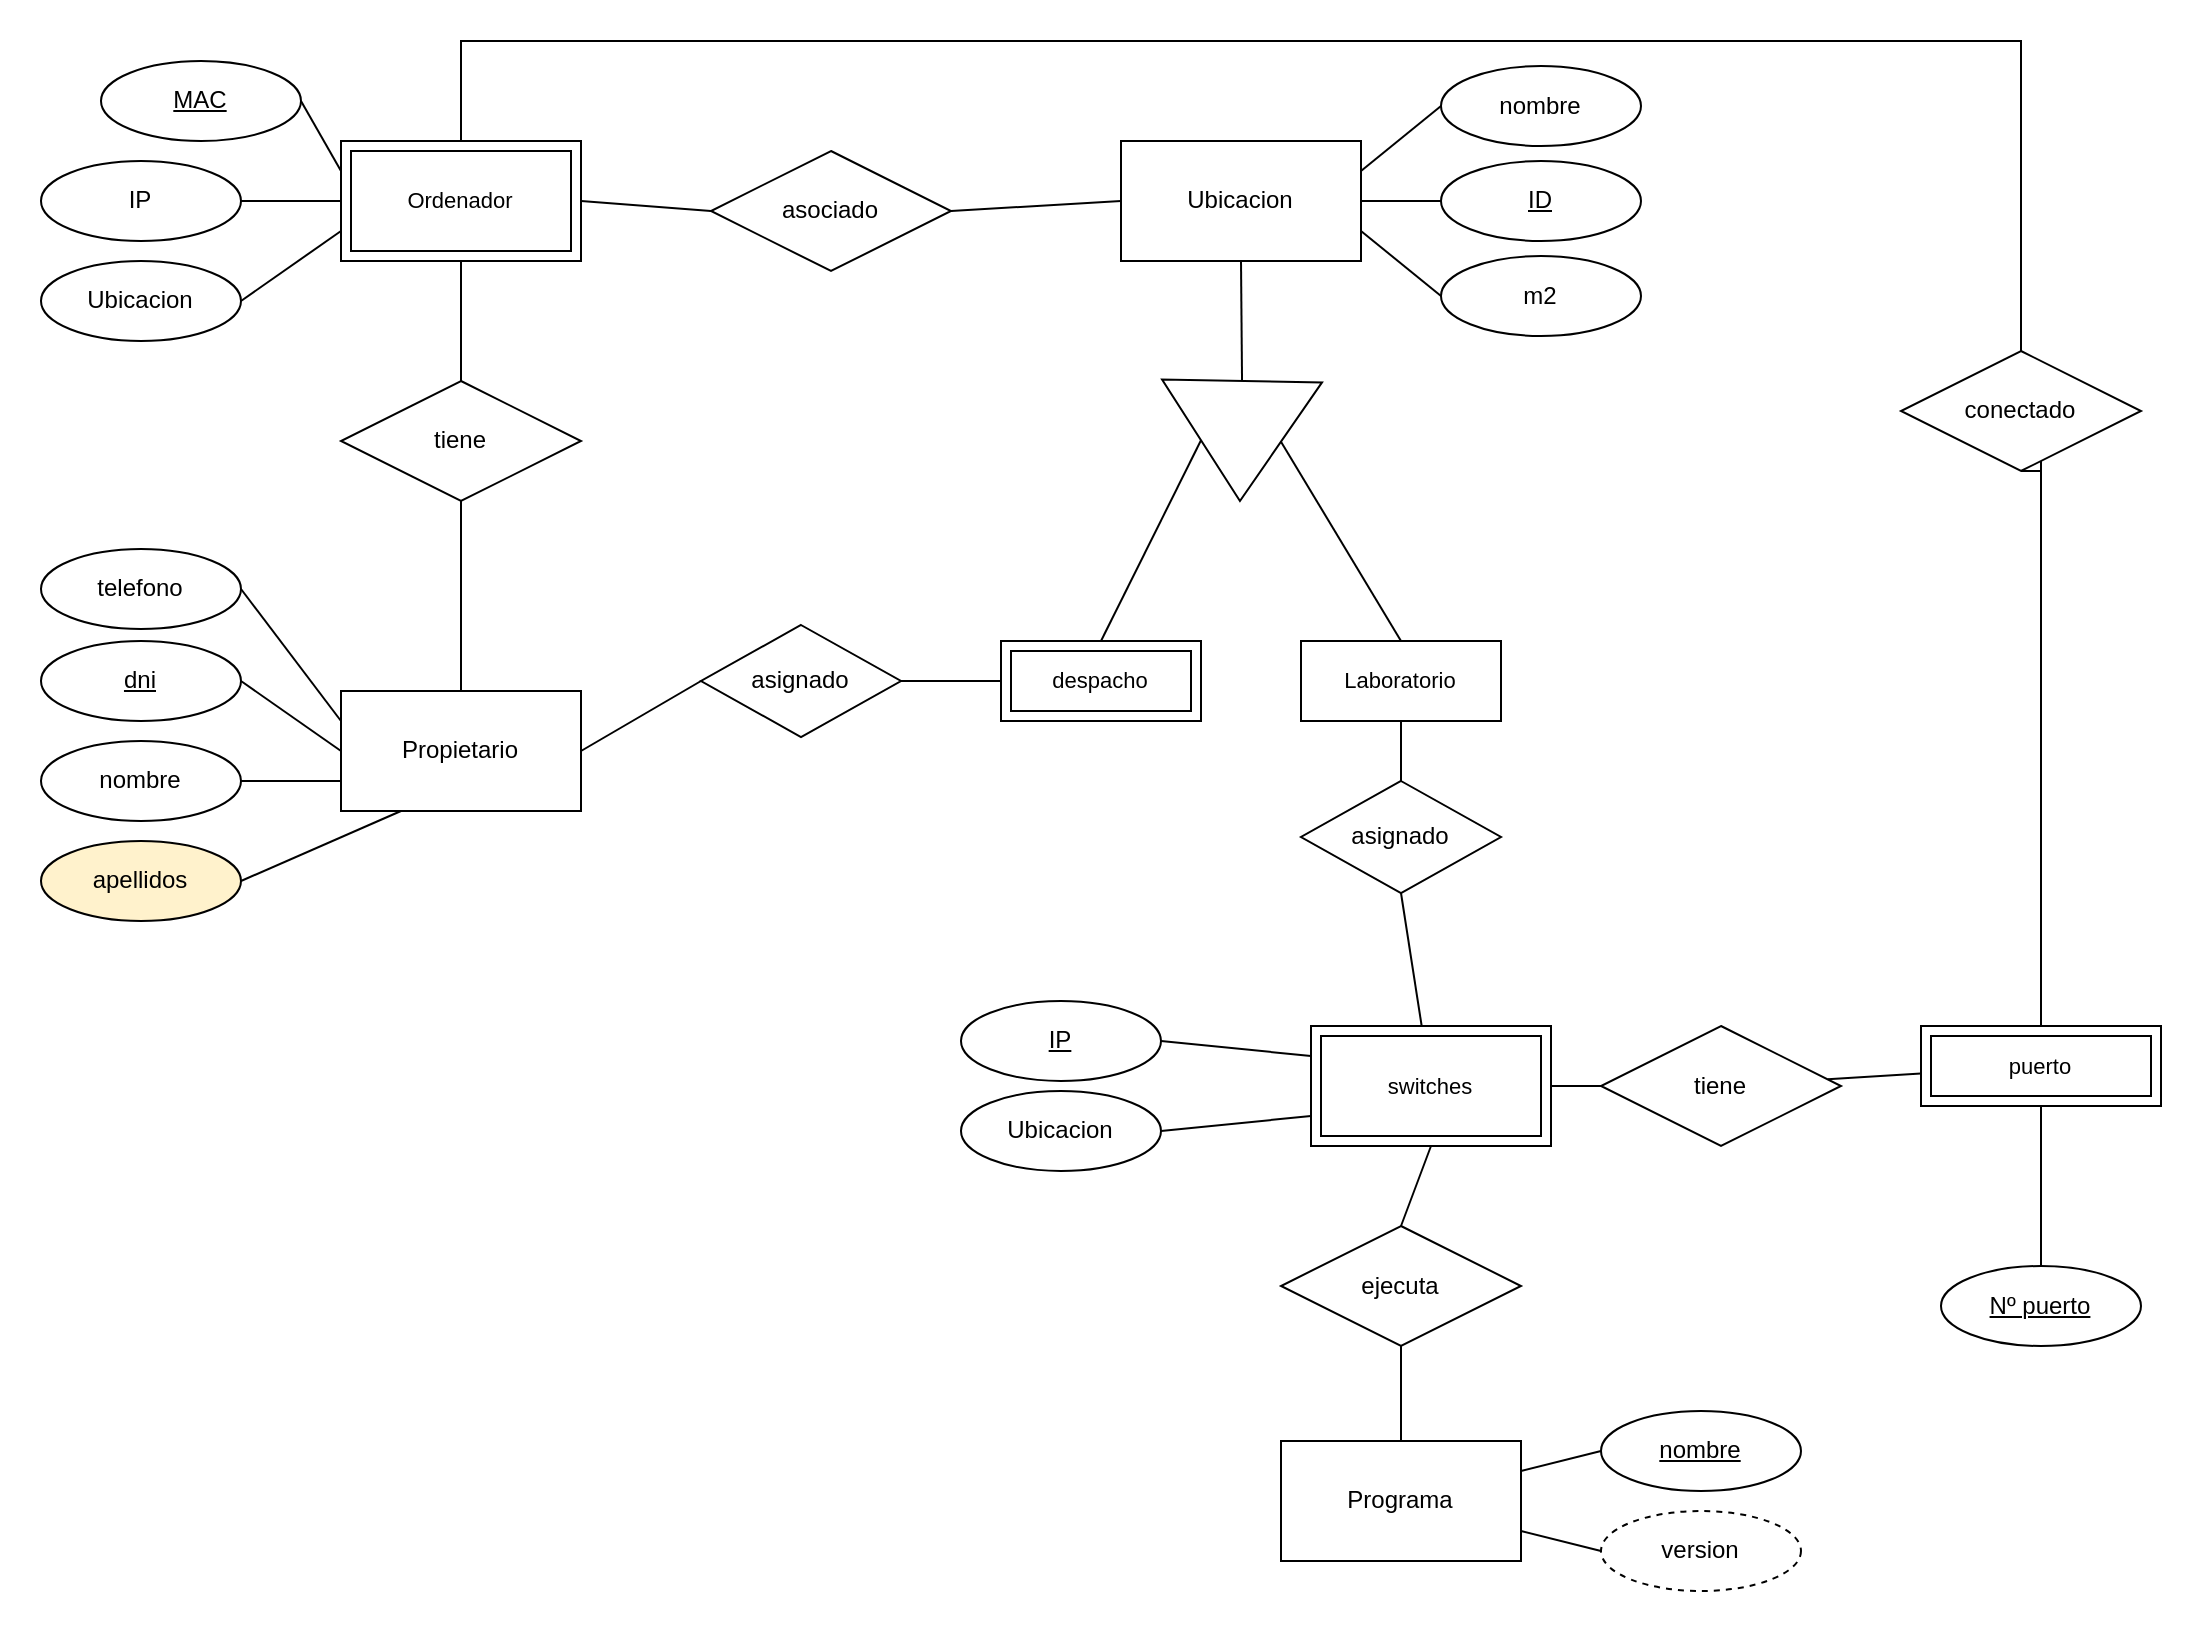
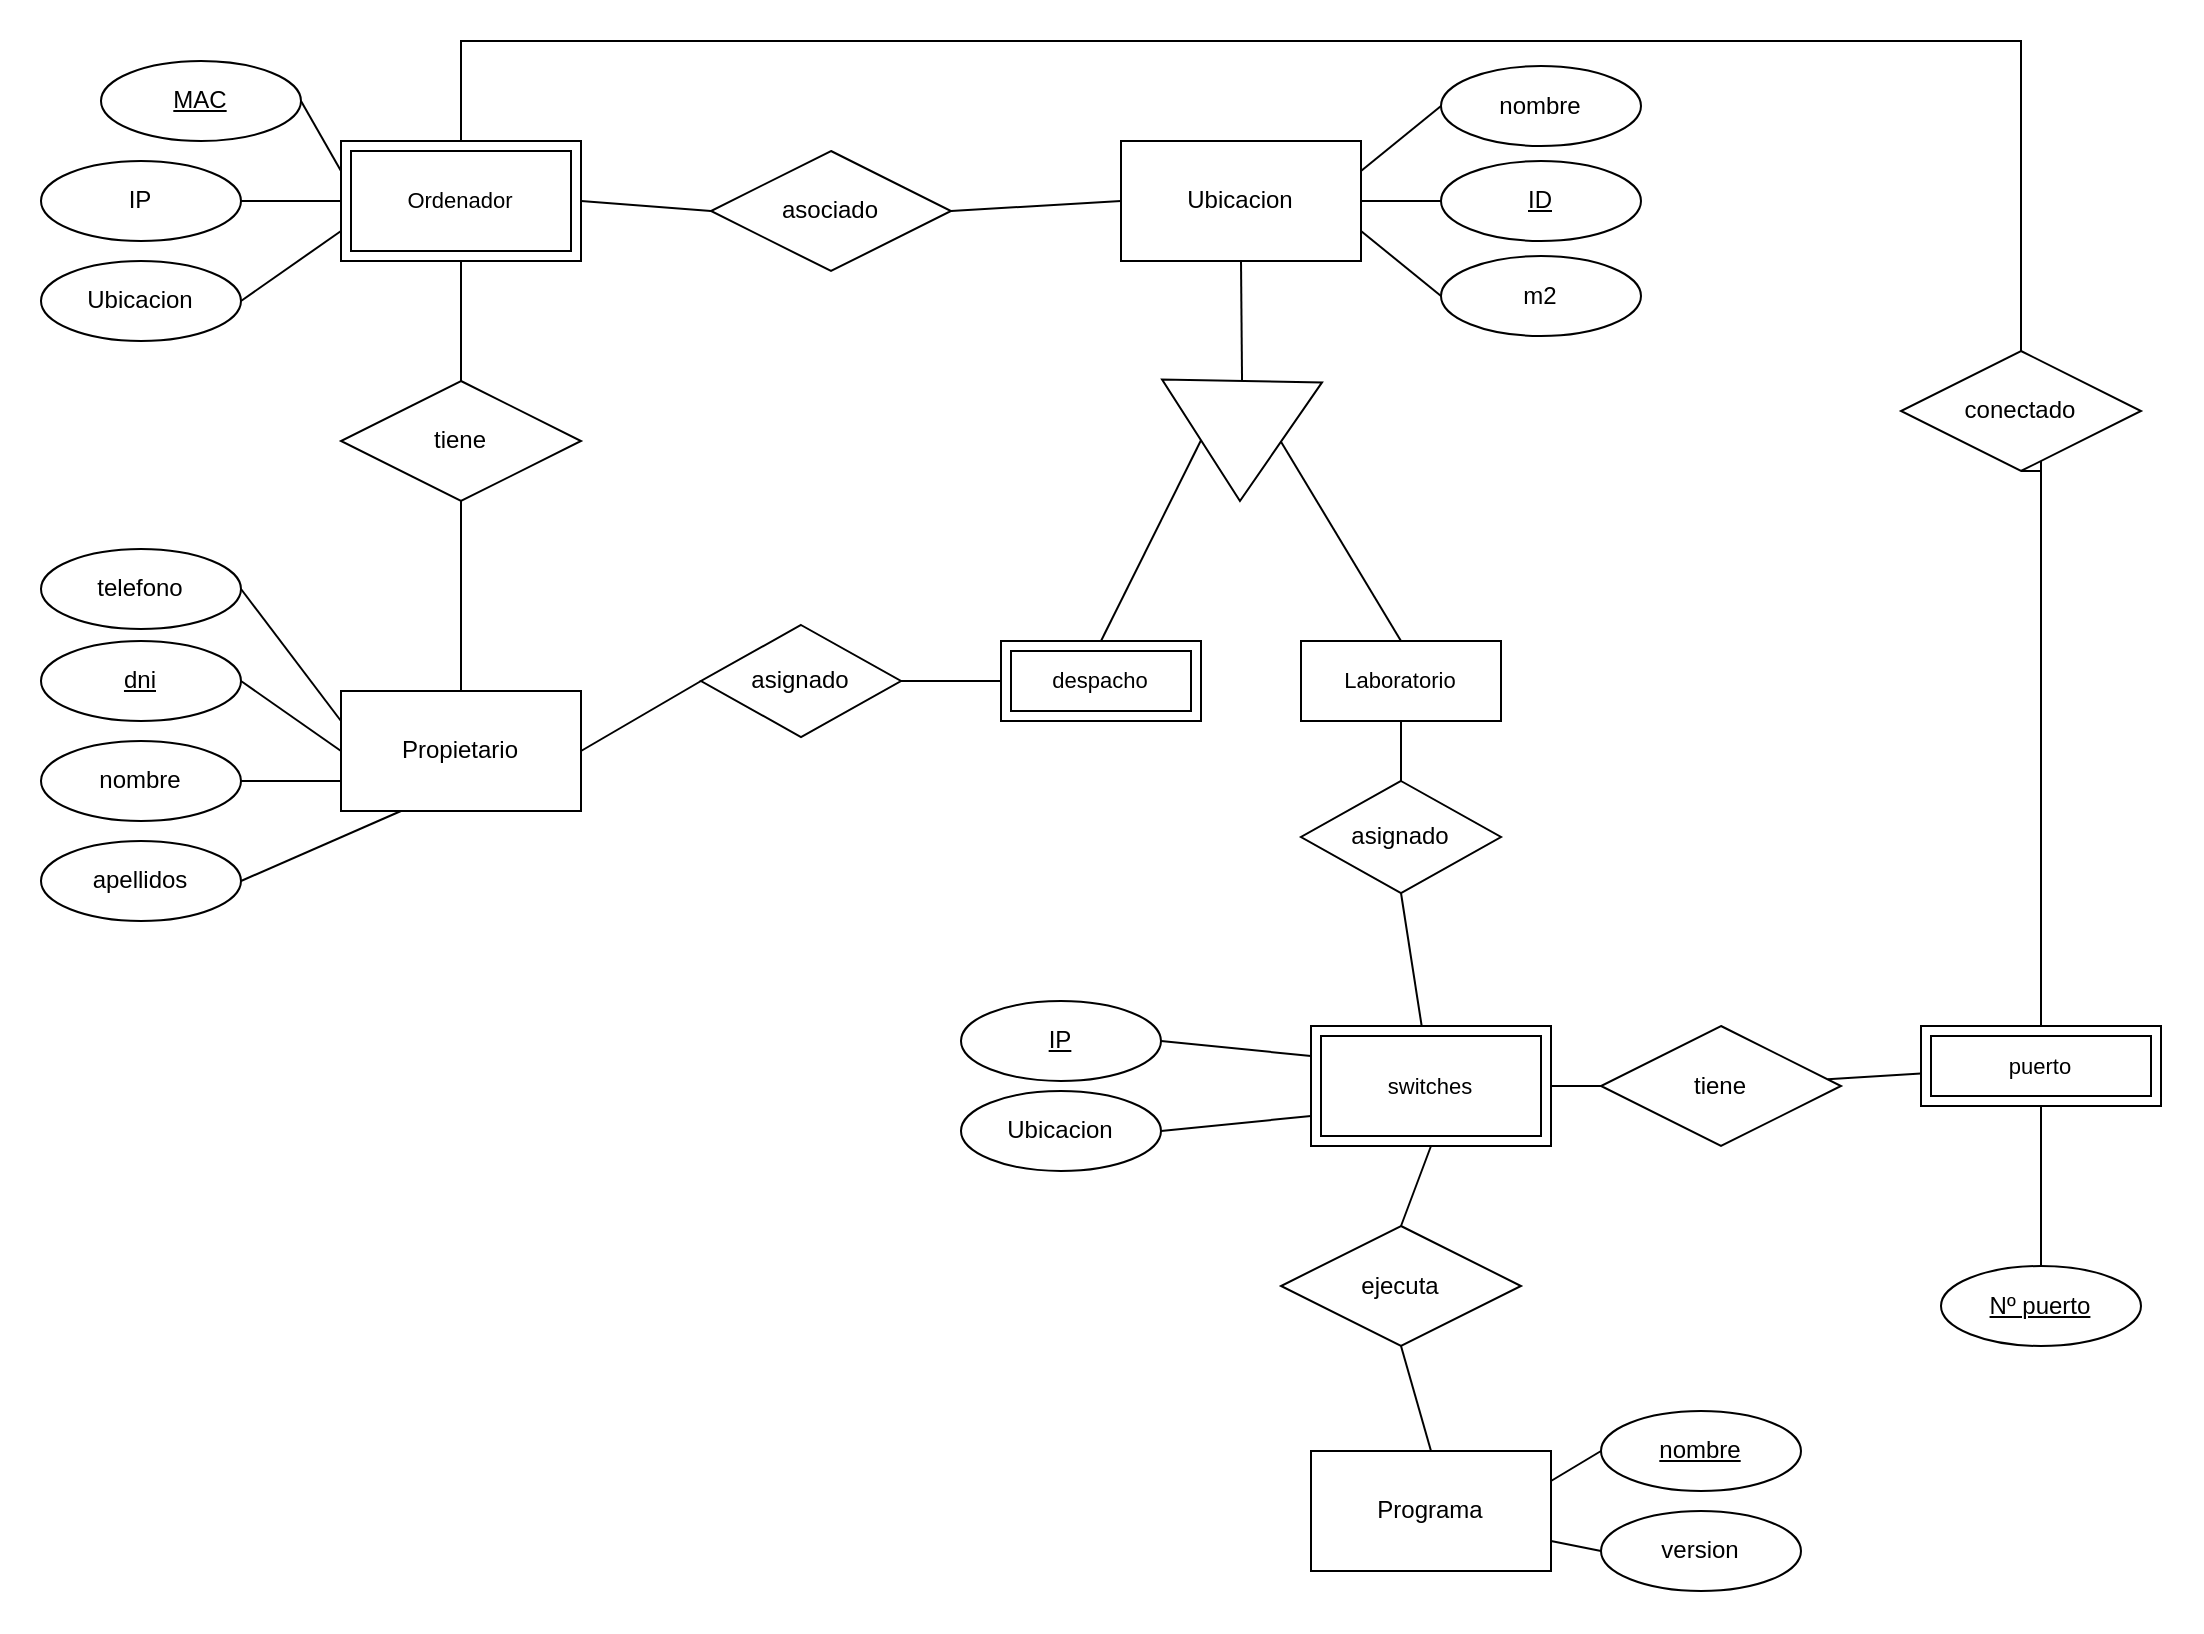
- <mxCell id="24" value="apellidos" style="ellipse;whiteSpace=wrap;html=1;align=center;fillColor=#fff2cc;" vertex="1" parent="1"><mxGeometry x="20" y="420" width="100" height="40" as="geometry" /></mxCell>
+ <mxCell id="24" value="apellidos" style="ellipse;whiteSpace=wrap;html=1;align=center;" vertex="1" parent="1"><mxGeometry x="20" y="420" width="100" height="40" as="geometry" /></mxCell>
- <mxCell id="33" value="Programa" style="rounded=0;whiteSpace=wrap;html=1;" vertex="1" parent="1"><mxGeometry x="640" y="720" width="120" height="60" as="geometry" /></mxCell>
+ <mxCell id="33" value="Programa" style="rounded=0;whiteSpace=wrap;html=1;" vertex="1" parent="1"><mxGeometry x="655" y="725" width="120" height="60" as="geometry" /></mxCell>
- <mxCell id="22" value="version" style="ellipse;whiteSpace=wrap;html=1;align=center;dashed=1;" vertex="1" parent="1"><mxGeometry x="800" y="755" width="100" height="40" as="geometry" /></mxCell>
+ <mxCell id="22" value="version" style="ellipse;whiteSpace=wrap;html=1;align=center;" vertex="1" parent="1"><mxGeometry x="800" y="755" width="100" height="40" as="geometry" /></mxCell>
